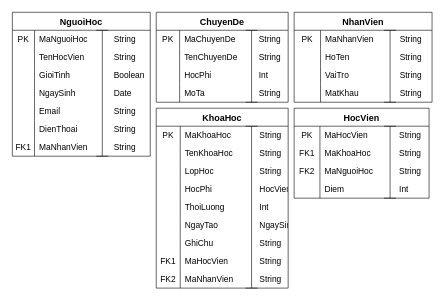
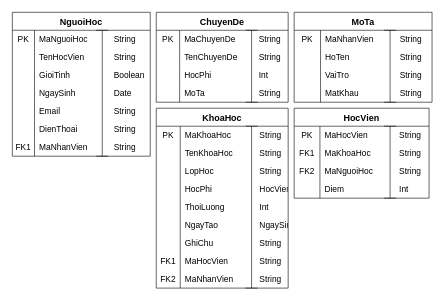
- <mxCell id="78" value="NhanVien" style="shape=table;startSize=30;container=1;collapsible=0;childLayout=tableLayout;fixedRows=1;rowLines=0;fontStyle=1;fontSize=15;" parent="1" vertex="1"><mxGeometry x="490" y="20" width="230" height="150" as="geometry" /></mxCell>
+ <mxCell id="78" value="MoTa" style="shape=table;startSize=30;container=1;collapsible=0;childLayout=tableLayout;fixedRows=1;rowLines=0;fontStyle=1;fontSize=15;" parent="1" vertex="1"><mxGeometry x="490" y="20" width="230" height="150" as="geometry" /></mxCell>
